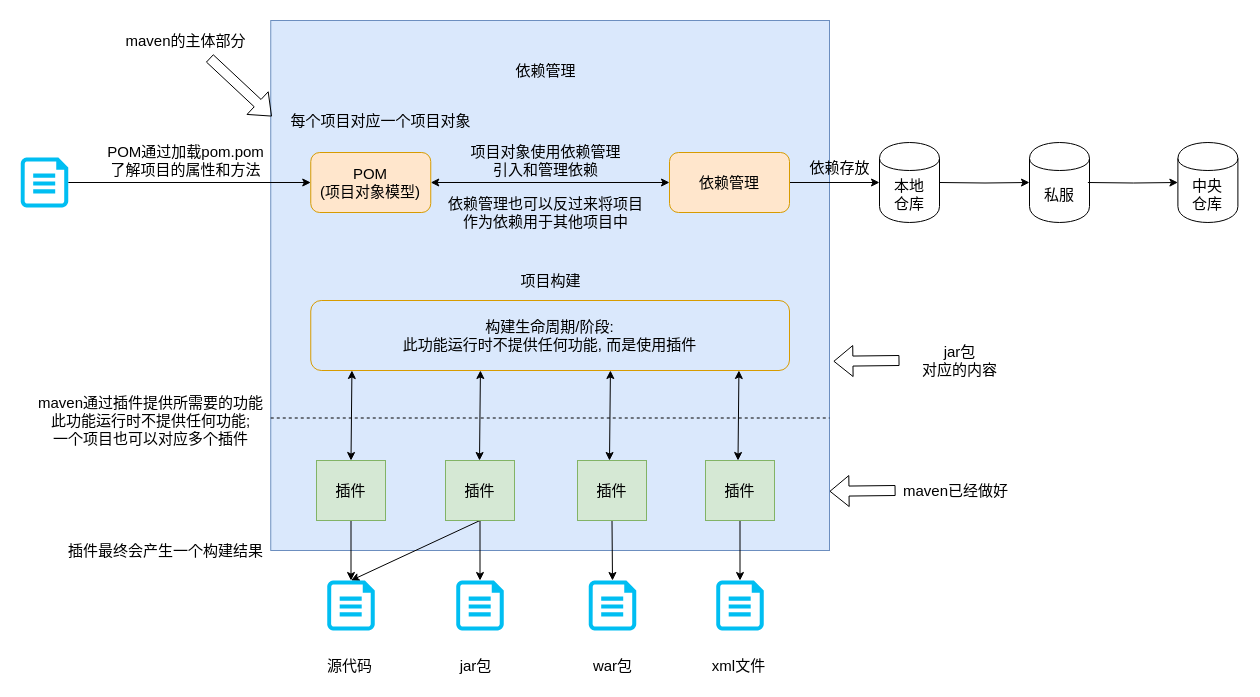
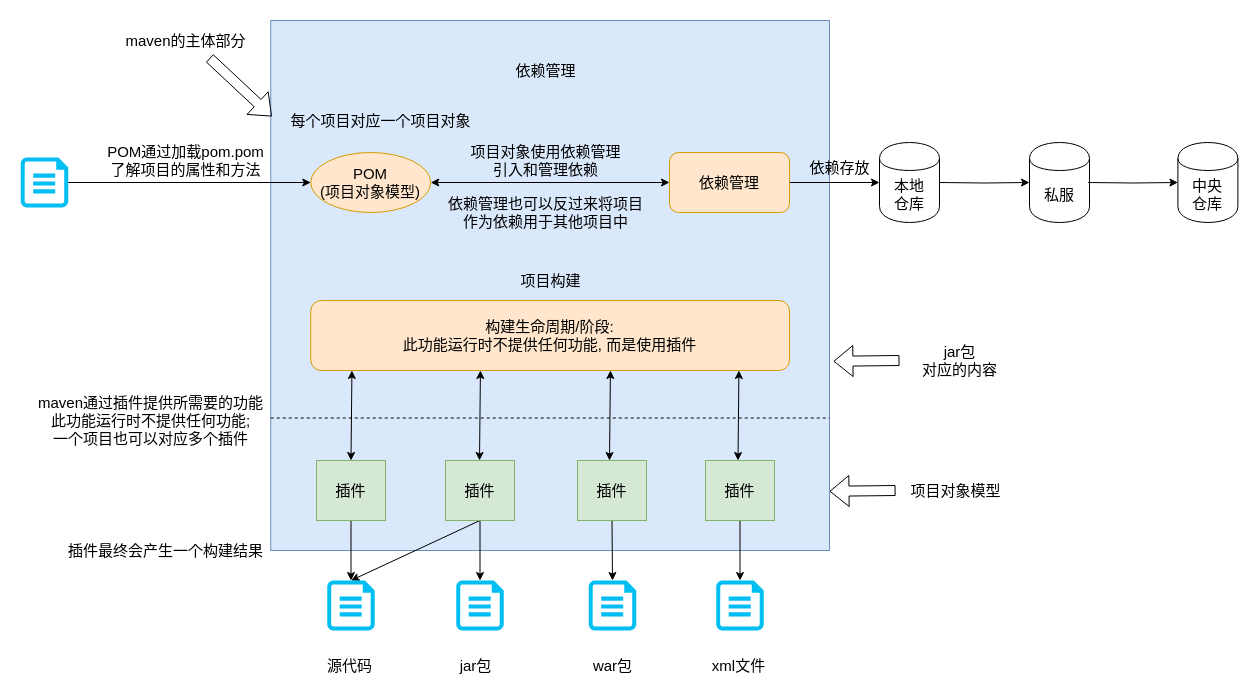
- <mxCell id="3" value="POM&lt;br&gt;(项目对象模型)" style="rounded=1;whiteSpace=wrap;html=1;fillColor=#ffe6cc;strokeColor=#d79b00;fontSize=15;" vertex="1" parent="1"><mxGeometry x="310.25" y="152" width="120" height="60" as="geometry" /></mxCell>
+ <mxCell id="3" value="POM&lt;br&gt;(项目对象模型)" style="ellipse;whiteSpace=wrap;html=1;fillColor=#ffe6cc;strokeColor=#d79b00;fontSize=15;" vertex="1" parent="1"><mxGeometry x="310.25" y="152" width="120" height="60" as="geometry" /></mxCell>
- <mxCell id="19" value="构建生命周期/阶段:&lt;br&gt;此功能运行时不提供任何功能, 而是使用插件" style="rounded=1;whiteSpace=wrap;html=1;fontSize=15;fillColor=#dae8fc;strokeColor=#d79b00;" vertex="1" parent="1"><mxGeometry x="310.25" y="300" width="478.75" height="70" as="geometry" /></mxCell>
+ <mxCell id="19" value="构建生命周期/阶段:&lt;br&gt;此功能运行时不提供任何功能, 而是使用插件" style="rounded=1;whiteSpace=wrap;html=1;fontSize=15;fillColor=#ffe6cc;strokeColor=#d79b00;" vertex="1" parent="1"><mxGeometry x="310.25" y="300" width="478.75" height="70" as="geometry" /></mxCell>
- <mxCell id="51" value="maven已经做好" style="text;html=1;align=center;verticalAlign=middle;resizable=0;points=[];autosize=1;fontSize=15;" vertex="1" parent="1"><mxGeometry x="895.09" y="480" width="120" height="20" as="geometry" /></mxCell>
+ <mxCell id="51" value="项目对象模型" style="text;html=1;align=center;verticalAlign=middle;resizable=0;points=[];autosize=1;fontSize=15;" vertex="1" parent="1"><mxGeometry x="895.09" y="480" width="120" height="20" as="geometry" /></mxCell>
